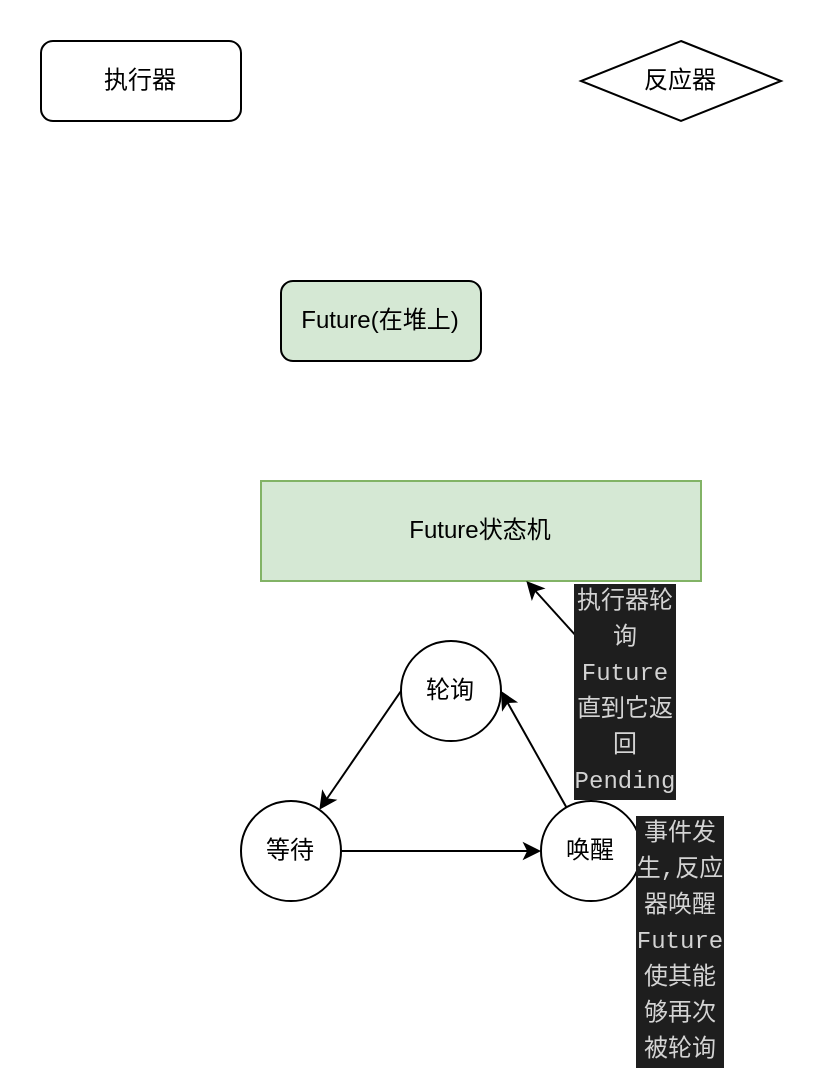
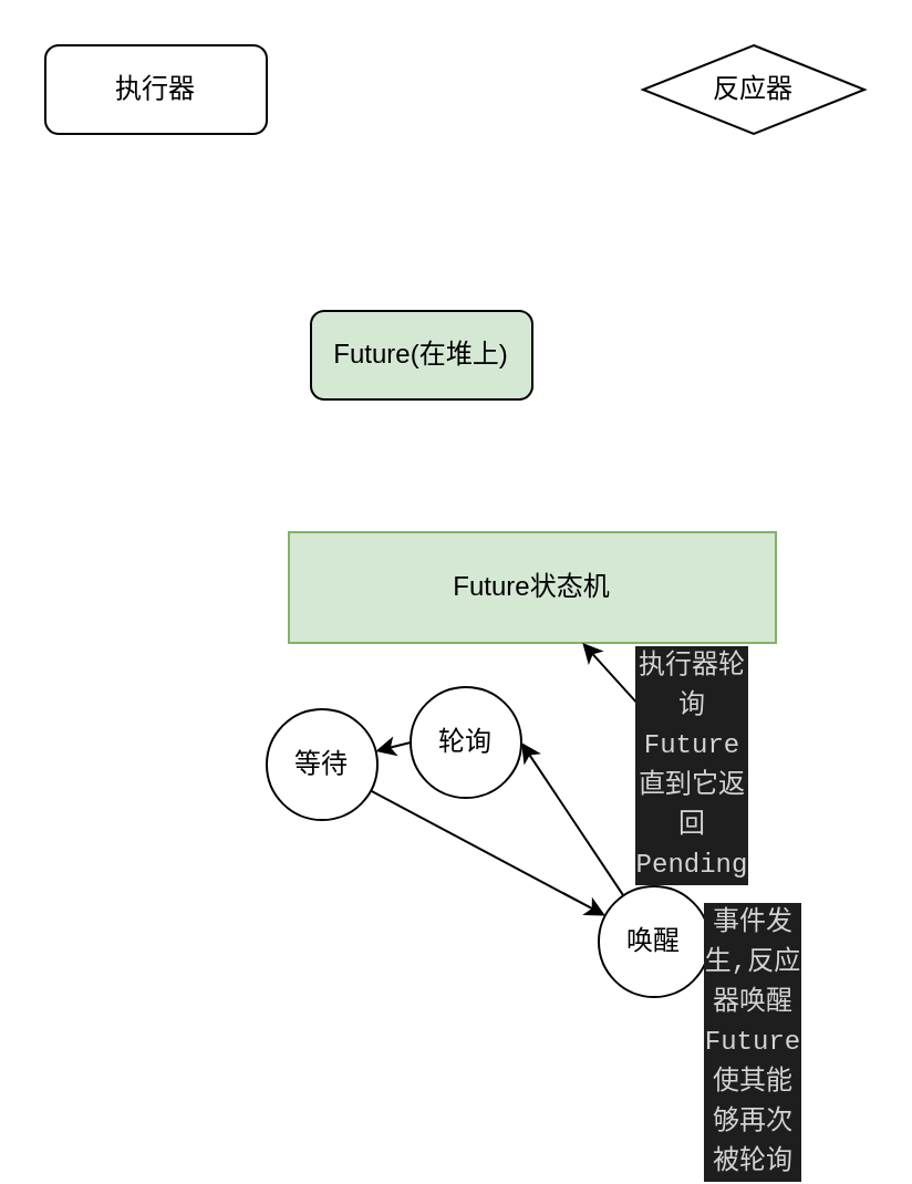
- <mxCell id="6" value="轮询" style="ellipse;whiteSpace=wrap;html=1;aspect=fixed;" parent="1" vertex="1"><mxGeometry x="200" y="320" width="50" height="50" as="geometry" /></mxCell>
+ <mxCell id="6" value="轮询" style="ellipse;whiteSpace=wrap;html=1;aspect=fixed;" parent="1" vertex="1"><mxGeometry x="185" y="310" width="50" height="50" as="geometry" /></mxCell>
- <mxCell id="9" value="等待" style="ellipse;whiteSpace=wrap;html=1;aspect=fixed;" parent="1" vertex="1"><mxGeometry x="120" y="400" width="50" height="50" as="geometry" /></mxCell>
+ <mxCell id="9" value="等待" style="ellipse;whiteSpace=wrap;html=1;aspect=fixed;" parent="1" vertex="1"><mxGeometry x="120" y="320" width="50" height="50" as="geometry" /></mxCell>
